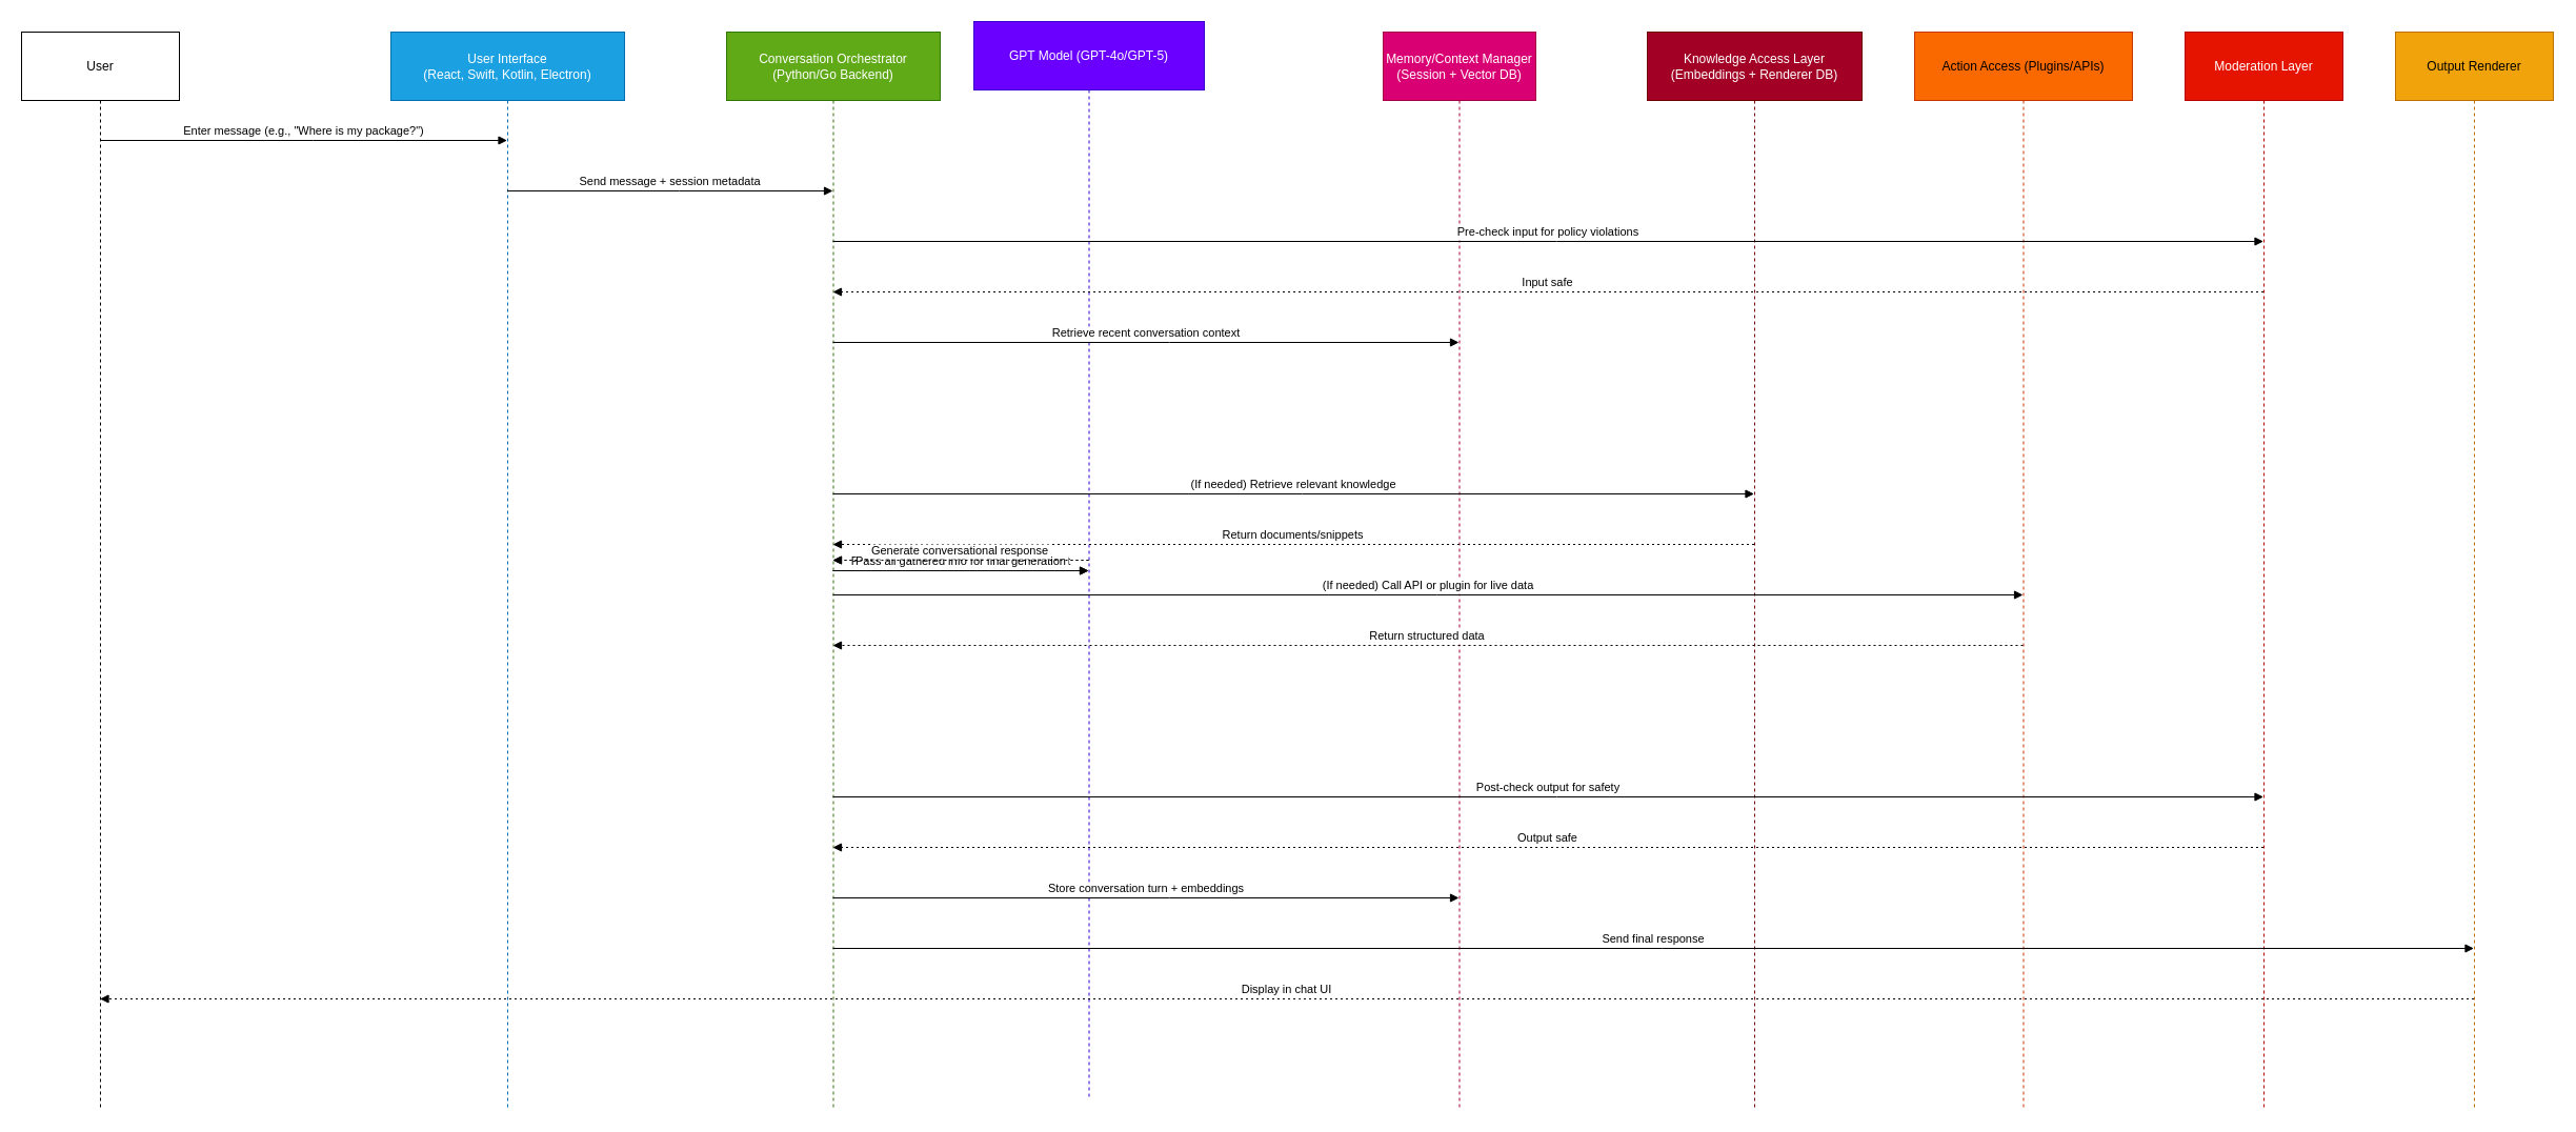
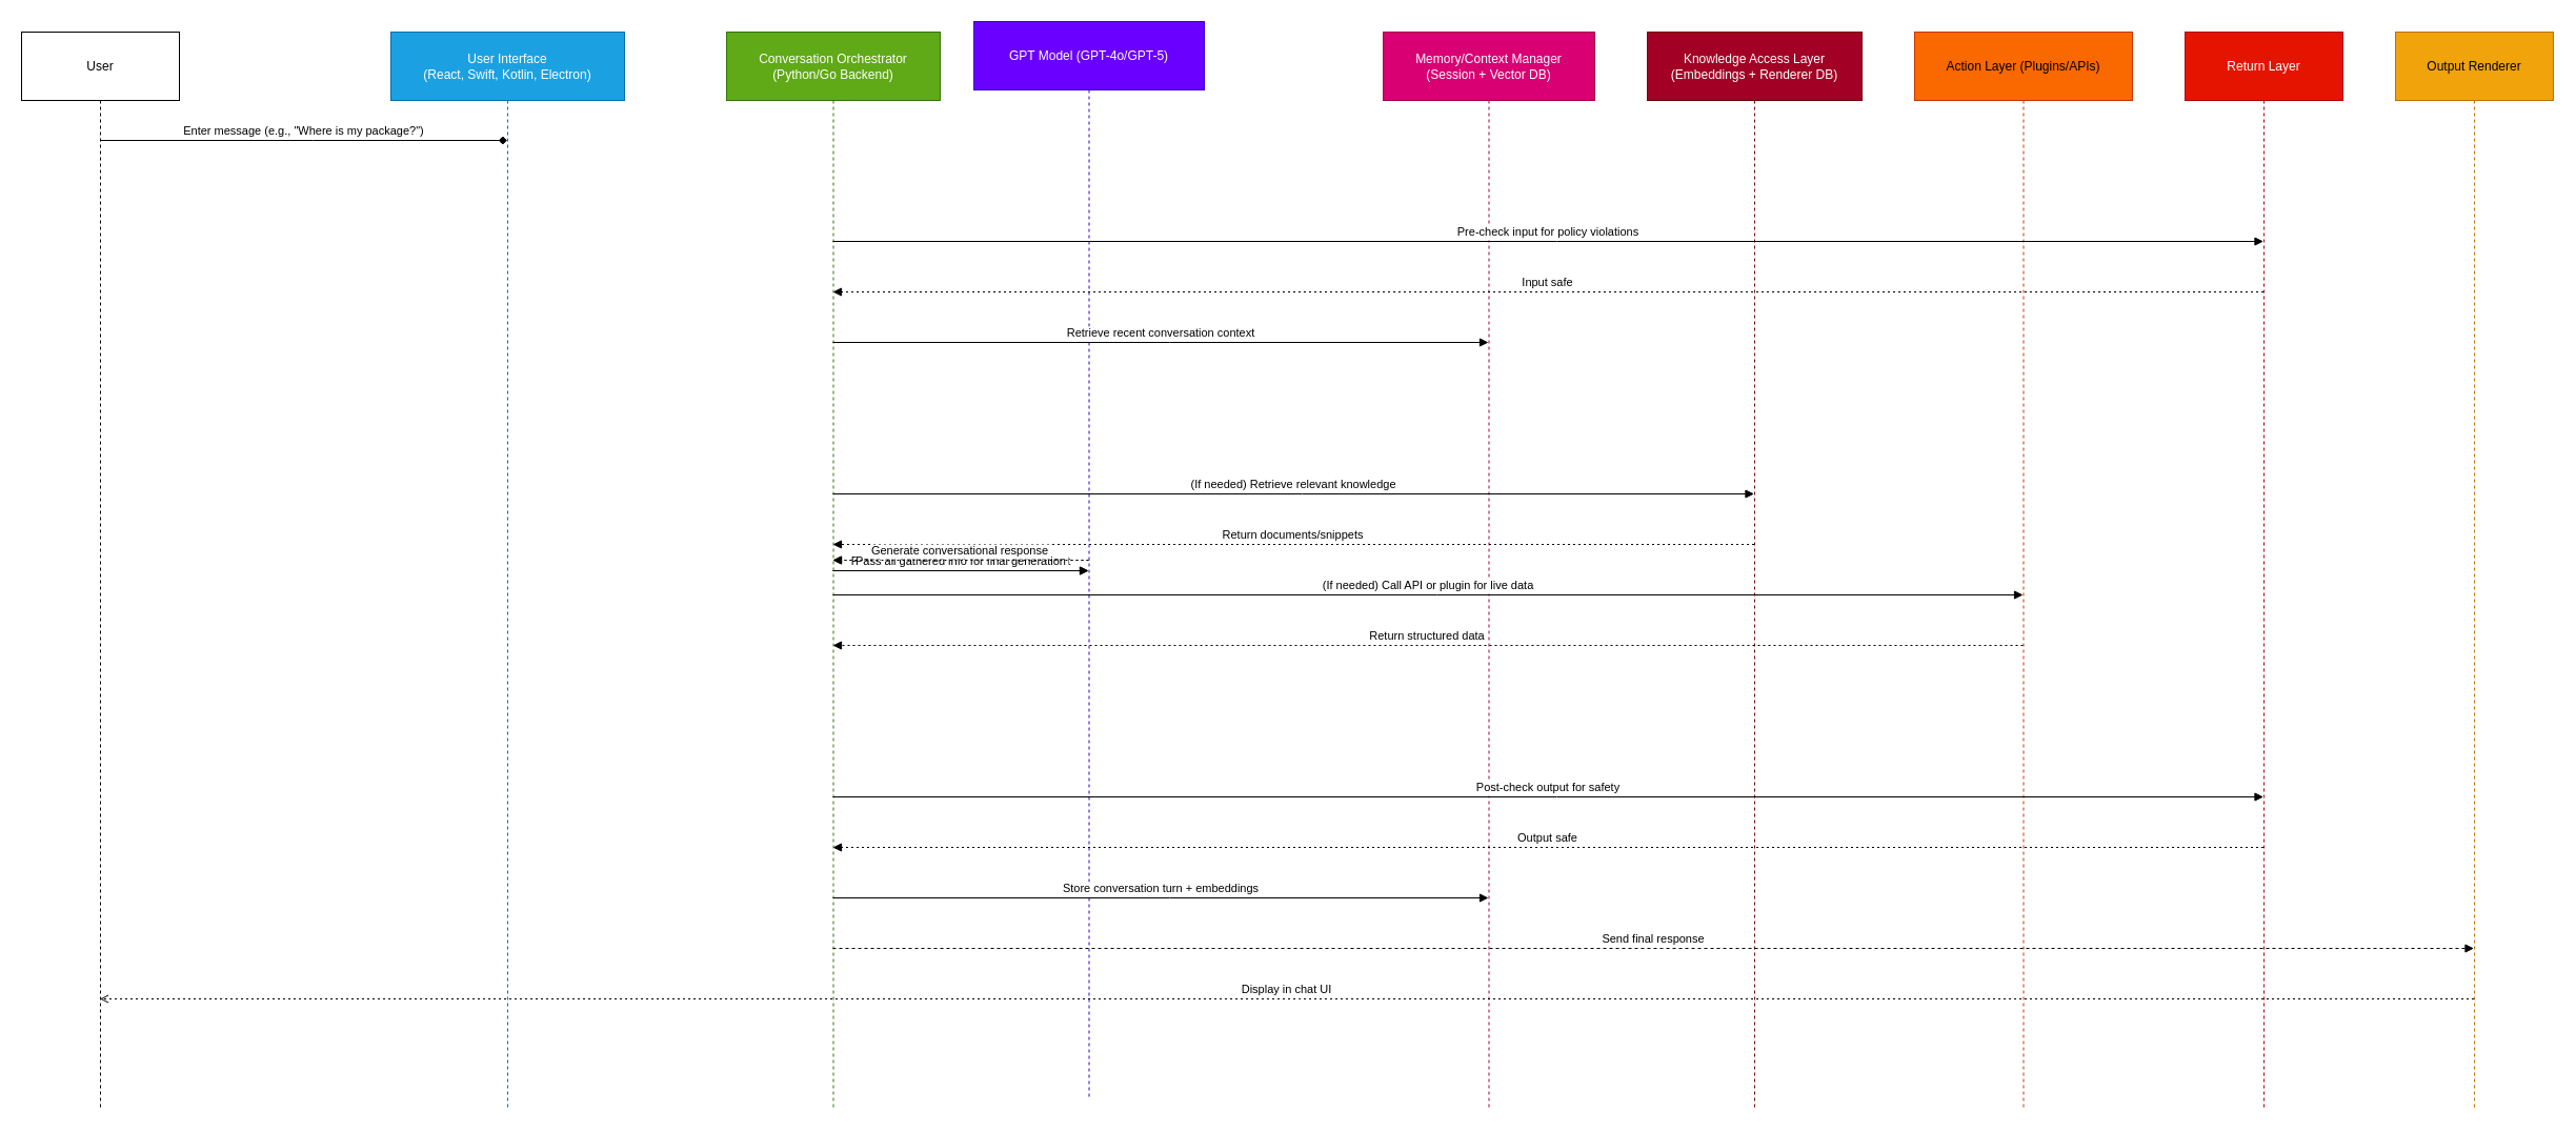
- <mxCell id="8" value="Action Access (Plugins/APIs)" style="shape=umlLifeline;perimeter=lifelinePerimeter;whiteSpace=wrap;container=1;dropTarget=0;collapsible=0;recursiveResize=0;outlineConnect=0;portConstraint=eastwest;newEdgeStyle={&quot;edgeStyle&quot;:&quot;elbowEdgeStyle&quot;,&quot;elbow&quot;:&quot;vertical&quot;,&quot;curved&quot;:0,&quot;rounded&quot;:0};size=65;fillColor=#fa6800;fontColor=#000000;strokeColor=#C73500;" vertex="1" parent="1"><mxGeometry x="1819" y="30" width="207" height="1024" as="geometry" /></mxCell>
+ <mxCell id="8" value="Action Layer (Plugins/APIs)" style="shape=umlLifeline;perimeter=lifelinePerimeter;whiteSpace=wrap;container=1;dropTarget=0;collapsible=0;recursiveResize=0;outlineConnect=0;portConstraint=eastwest;newEdgeStyle={&quot;edgeStyle&quot;:&quot;elbowEdgeStyle&quot;,&quot;elbow&quot;:&quot;vertical&quot;,&quot;curved&quot;:0,&quot;rounded&quot;:0};size=65;fillColor=#fa6800;fontColor=#000000;strokeColor=#C73500;" vertex="1" parent="1"><mxGeometry x="1819" y="30" width="207" height="1024" as="geometry" /></mxCell>
- <mxCell id="9" value="Moderation Layer" style="shape=umlLifeline;perimeter=lifelinePerimeter;whiteSpace=wrap;container=1;dropTarget=0;collapsible=0;recursiveResize=0;outlineConnect=0;portConstraint=eastwest;newEdgeStyle={&quot;edgeStyle&quot;:&quot;elbowEdgeStyle&quot;,&quot;elbow&quot;:&quot;vertical&quot;,&quot;curved&quot;:0,&quot;rounded&quot;:0};size=65;fillColor=#e51400;fontColor=#ffffff;strokeColor=#B20000;" vertex="1" parent="1"><mxGeometry x="2076" y="30" width="150" height="1024" as="geometry" /></mxCell>
+ <mxCell id="9" value="Return Layer" style="shape=umlLifeline;perimeter=lifelinePerimeter;whiteSpace=wrap;container=1;dropTarget=0;collapsible=0;recursiveResize=0;outlineConnect=0;portConstraint=eastwest;newEdgeStyle={&quot;edgeStyle&quot;:&quot;elbowEdgeStyle&quot;,&quot;elbow&quot;:&quot;vertical&quot;,&quot;curved&quot;:0,&quot;rounded&quot;:0};size=65;fillColor=#e51400;fontColor=#ffffff;strokeColor=#B20000;" vertex="1" parent="1"><mxGeometry x="2076" y="30" width="150" height="1024" as="geometry" /></mxCell>
- <mxCell id="11" value="Enter message (e.g., &quot;Where is my package?&quot;)" style="verticalAlign=bottom;edgeStyle=elbowEdgeStyle;elbow=vertical;curved=0;rounded=0;endArrow=block;" edge="1" parent="1" source="2" target="3"><mxGeometry relative="1" as="geometry"><Array as="points"><mxPoint x="297" y="133" /></Array></mxGeometry></mxCell>
+ <mxCell id="11" value="Enter message (e.g., &quot;Where is my package?&quot;)" style="verticalAlign=bottom;edgeStyle=elbowEdgeStyle;elbow=vertical;curved=0;rounded=0;endArrow=diamond;" edge="1" parent="1" source="2" target="3"><mxGeometry relative="1" as="geometry"><Array as="points"><mxPoint x="297" y="133" /></Array></mxGeometry></mxCell>
- <mxCell id="12" value="Send message + session metadata" style="verticalAlign=bottom;edgeStyle=elbowEdgeStyle;elbow=vertical;curved=0;rounded=0;endArrow=block;" edge="1" parent="1" source="3" target="4"><mxGeometry relative="1" as="geometry"><Array as="points"><mxPoint x="645" y="181" /></Array></mxGeometry></mxCell>
- <mxCell id="6" value="Memory/Context Manager&#10;(Session + Vector DB)" style="shape=umlLifeline;perimeter=lifelinePerimeter;whiteSpace=wrap;container=1;dropTarget=0;collapsible=0;recursiveResize=0;outlineConnect=0;portConstraint=eastwest;newEdgeStyle={&quot;edgeStyle&quot;:&quot;elbowEdgeStyle&quot;,&quot;elbow&quot;:&quot;vertical&quot;,&quot;curved&quot;:0,&quot;rounded&quot;:0};size=65;fillColor=#d80073;fontColor=#ffffff;strokeColor=#A50040;" vertex="1" parent="1"><mxGeometry x="1314" y="30" width="145" height="1024" as="geometry" /></mxCell>
+ <mxCell id="6" value="Memory/Context Manager&#10;(Session + Vector DB)" style="shape=umlLifeline;perimeter=lifelinePerimeter;whiteSpace=wrap;container=1;dropTarget=0;collapsible=0;recursiveResize=0;outlineConnect=0;portConstraint=eastwest;newEdgeStyle={&quot;edgeStyle&quot;:&quot;elbowEdgeStyle&quot;,&quot;elbow&quot;:&quot;vertical&quot;,&quot;curved&quot;:0,&quot;rounded&quot;:0};size=65;fillColor=#d80073;fontColor=#ffffff;strokeColor=#A50040;" vertex="1" parent="1"><mxGeometry x="1314" y="30" width="201" height="1024" as="geometry" /></mxCell>
- <mxCell id="27" value="Send final response" style="verticalAlign=bottom;edgeStyle=elbowEdgeStyle;elbow=vertical;curved=0;rounded=0;endArrow=block;" edge="1" parent="1" source="4" target="10"><mxGeometry relative="1" as="geometry"><Array as="points"><mxPoint x="1579" y="901" /></Array></mxGeometry></mxCell>
+ <mxCell id="27" value="Send final response" style="verticalAlign=bottom;edgeStyle=elbowEdgeStyle;elbow=vertical;curved=0;rounded=0;endArrow=block;dashed=1;" edge="1" parent="1" source="4" target="10"><mxGeometry relative="1" as="geometry"><Array as="points"><mxPoint x="1579" y="901" /></Array></mxGeometry></mxCell>
- <mxCell id="28" value="Display in chat UI" style="verticalAlign=bottom;edgeStyle=elbowEdgeStyle;elbow=vertical;curved=0;rounded=0;dashed=1;dashPattern=2 3;endArrow=block;" edge="1" parent="1" source="10" target="2"><mxGeometry relative="1" as="geometry"><Array as="points"><mxPoint x="1234" y="949" /></Array></mxGeometry></mxCell>
+ <mxCell id="28" value="Display in chat UI" style="verticalAlign=bottom;edgeStyle=elbowEdgeStyle;elbow=vertical;curved=0;rounded=0;dashed=1;dashPattern=2 3;endArrow=open;" edge="1" parent="1" source="10" target="2"><mxGeometry relative="1" as="geometry"><Array as="points"><mxPoint x="1234" y="949" /></Array></mxGeometry></mxCell>
